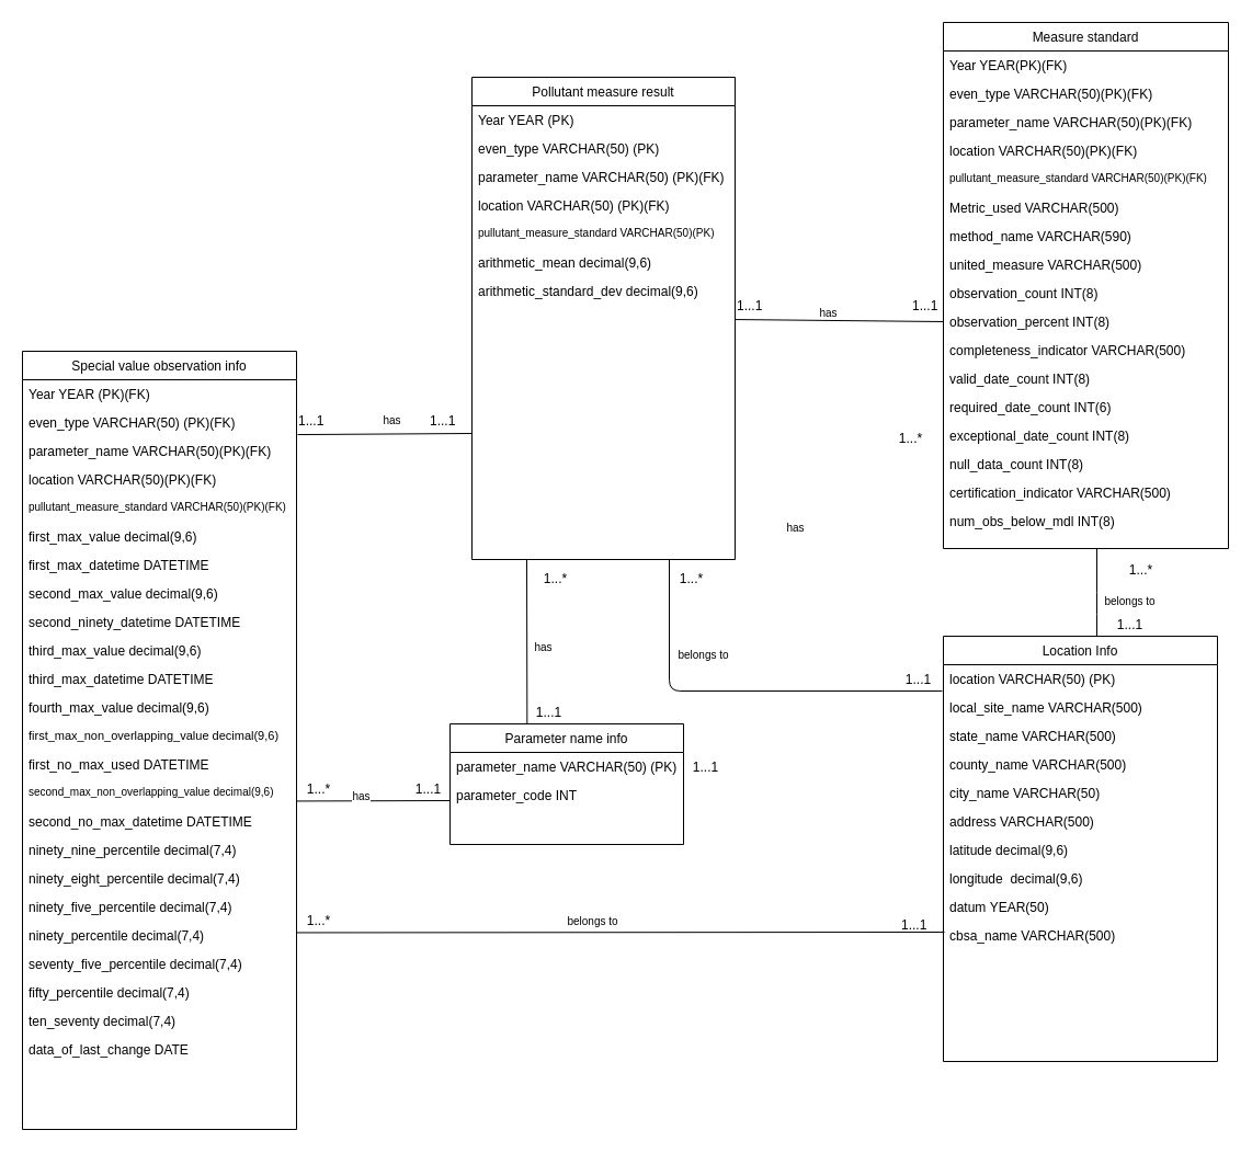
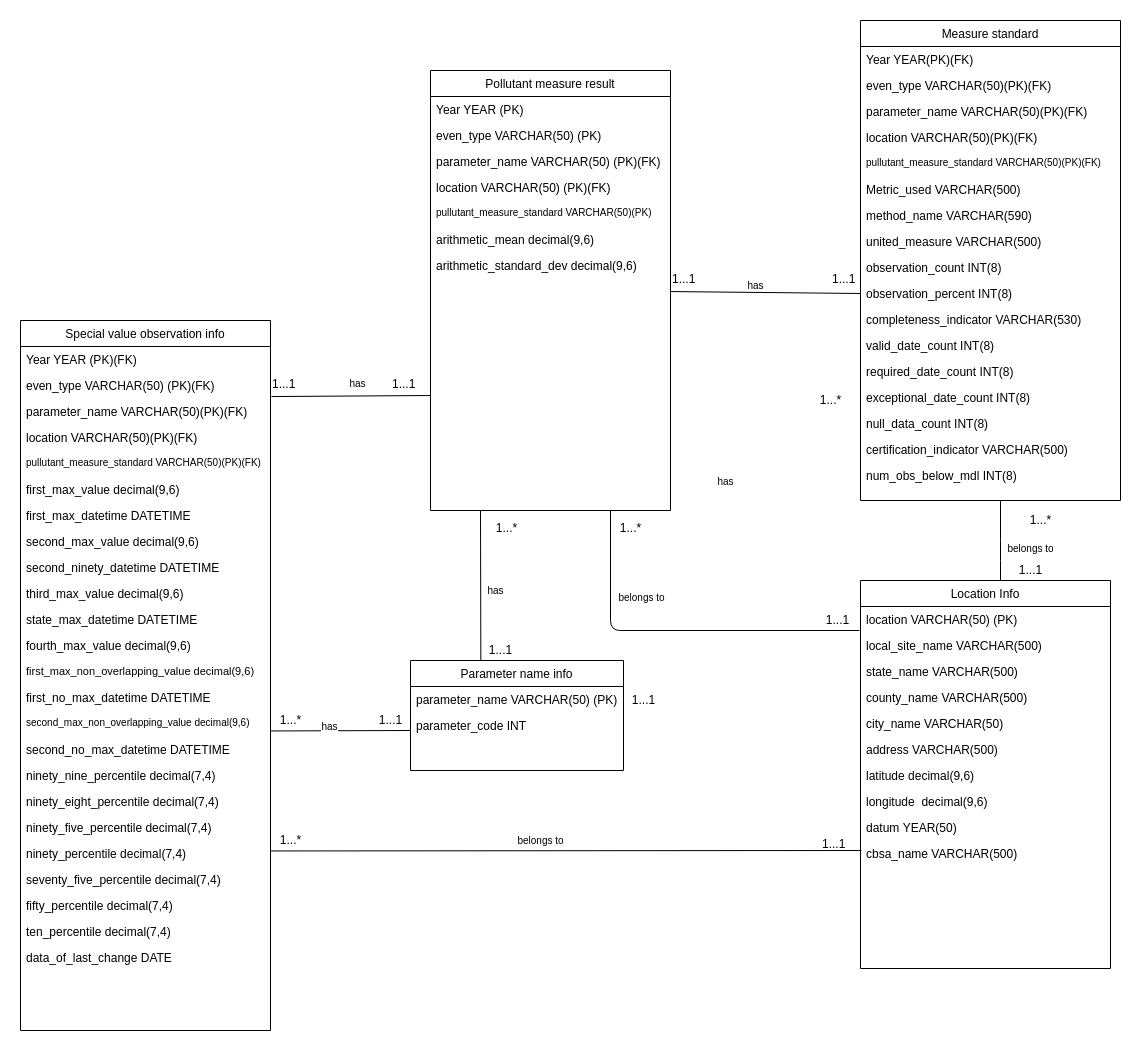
- <mxCell id="22" value="completeness_indicator VARCHAR(500)" style="text;align=left;verticalAlign=top;spacingLeft=4;spacingRight=4;overflow=hidden;rotatable=0;points=[[0,0.5],[1,0.5]];portConstraint=eastwest;" parent="11" vertex="1"><mxGeometry y="286" width="260" height="26" as="geometry" /></mxCell>
+ <mxCell id="22" value="completeness_indicator VARCHAR(530)" style="text;align=left;verticalAlign=top;spacingLeft=4;spacingRight=4;overflow=hidden;rotatable=0;points=[[0,0.5],[1,0.5]];portConstraint=eastwest;" parent="11" vertex="1"><mxGeometry y="286" width="260" height="26" as="geometry" /></mxCell>
- <mxCell id="24" value="required_date_count INT(6)&#10;" style="text;align=left;verticalAlign=top;spacingLeft=4;spacingRight=4;overflow=hidden;rotatable=0;points=[[0,0.5],[1,0.5]];portConstraint=eastwest;" parent="11" vertex="1"><mxGeometry y="338" width="260" height="26" as="geometry" /></mxCell>
+ <mxCell id="24" value="required_date_count INT(8)&#10;" style="text;align=left;verticalAlign=top;spacingLeft=4;spacingRight=4;overflow=hidden;rotatable=0;points=[[0,0.5],[1,0.5]];portConstraint=eastwest;" parent="11" vertex="1"><mxGeometry y="338" width="260" height="26" as="geometry" /></mxCell>
- <mxCell id="40" value="third_max_datetime DATETIME" style="text;align=left;verticalAlign=top;spacingLeft=4;spacingRight=4;overflow=hidden;rotatable=0;points=[[0,0.5],[1,0.5]];portConstraint=eastwest;" parent="29" vertex="1"><mxGeometry y="286" width="250" height="26" as="geometry" /></mxCell>
+ <mxCell id="40" value="state_max_datetime DATETIME" style="text;align=left;verticalAlign=top;spacingLeft=4;spacingRight=4;overflow=hidden;rotatable=0;points=[[0,0.5],[1,0.5]];portConstraint=eastwest;" parent="29" vertex="1"><mxGeometry y="286" width="250" height="26" as="geometry" /></mxCell>
- <mxCell id="43" value="first_no_max_used DATETIME" style="text;align=left;verticalAlign=top;spacingLeft=4;spacingRight=4;overflow=hidden;rotatable=0;points=[[0,0.5],[1,0.5]];portConstraint=eastwest;" parent="29" vertex="1"><mxGeometry y="364" width="250" height="26" as="geometry" /></mxCell>
+ <mxCell id="43" value="first_no_max_datetime DATETIME" style="text;align=left;verticalAlign=top;spacingLeft=4;spacingRight=4;overflow=hidden;rotatable=0;points=[[0,0.5],[1,0.5]];portConstraint=eastwest;" parent="29" vertex="1"><mxGeometry y="364" width="250" height="26" as="geometry" /></mxCell>
- <mxCell id="52" value="ten_seventy decimal(7,4)" style="text;align=left;verticalAlign=top;spacingLeft=4;spacingRight=4;overflow=hidden;rotatable=0;points=[[0,0.5],[1,0.5]];portConstraint=eastwest;" parent="29" vertex="1"><mxGeometry y="598" width="250" height="26" as="geometry" /></mxCell>
+ <mxCell id="52" value="ten_percentile decimal(7,4)" style="text;align=left;verticalAlign=top;spacingLeft=4;spacingRight=4;overflow=hidden;rotatable=0;points=[[0,0.5],[1,0.5]];portConstraint=eastwest;" parent="29" vertex="1"><mxGeometry y="598" width="250" height="26" as="geometry" /></mxCell>
